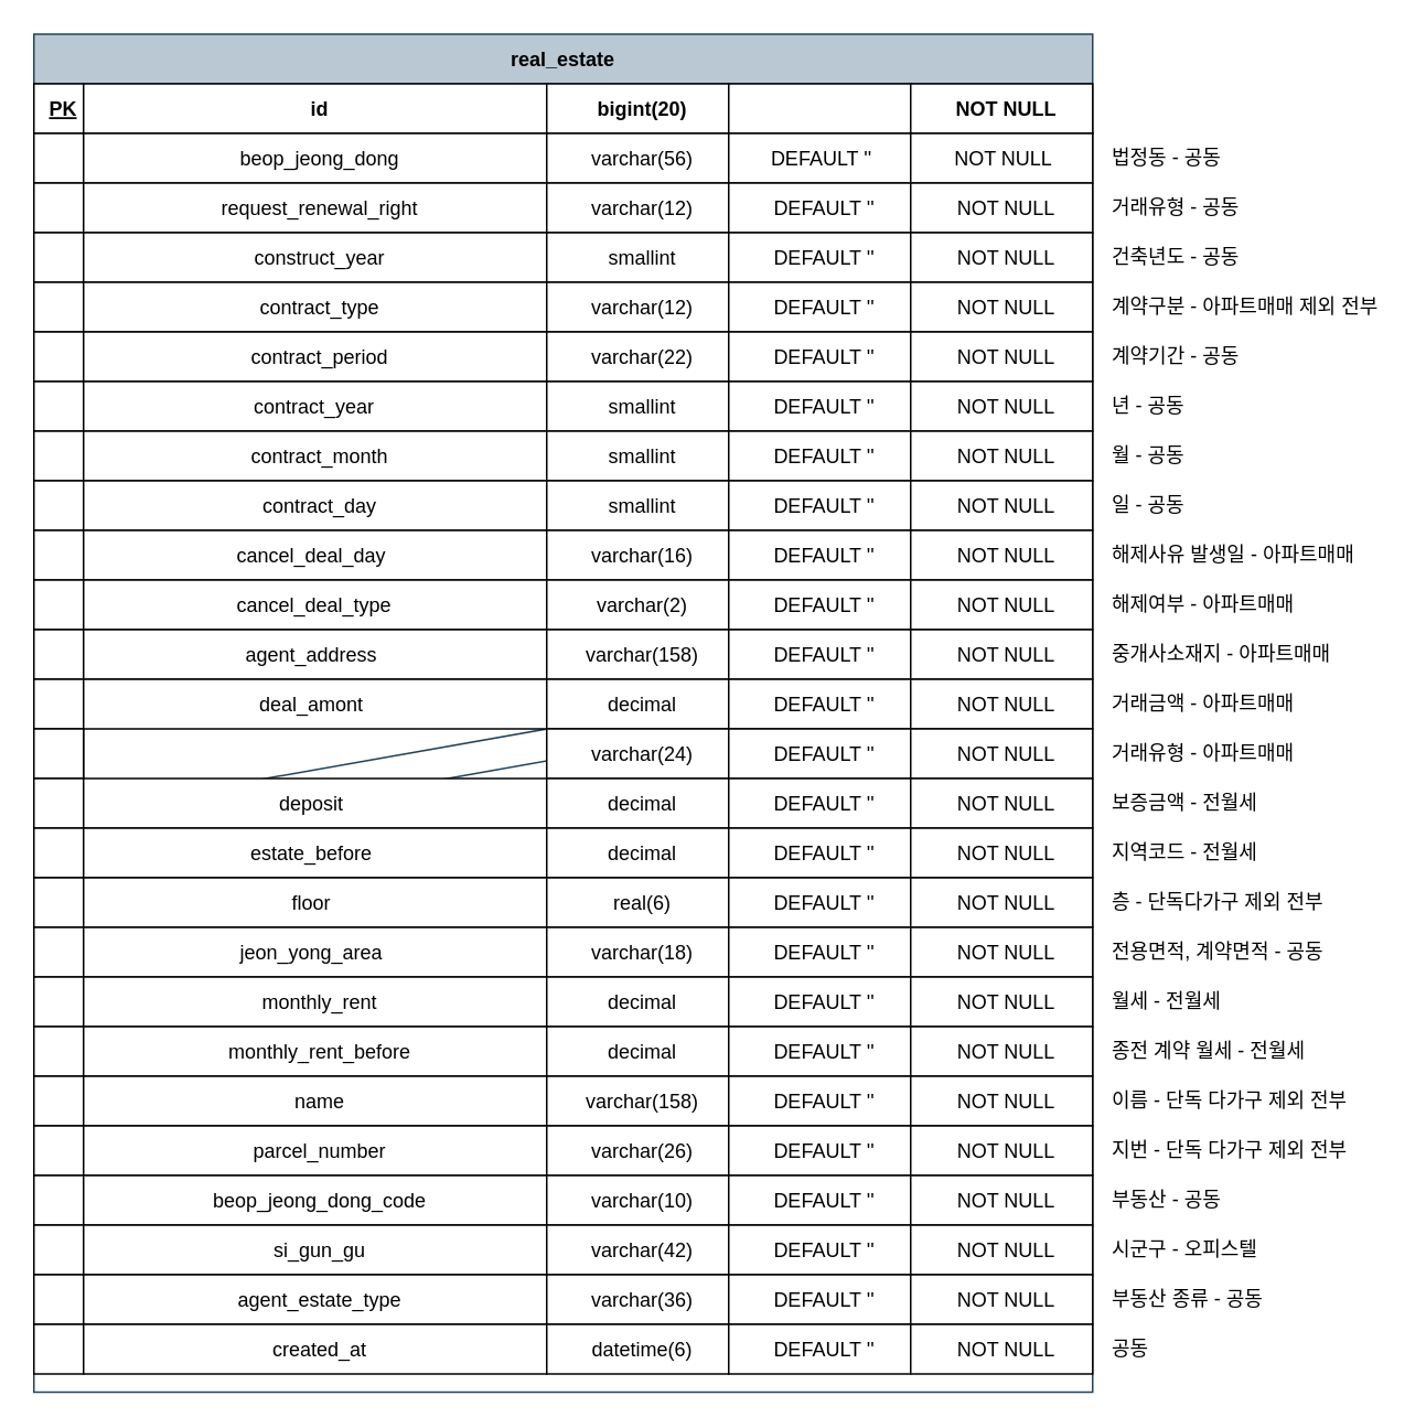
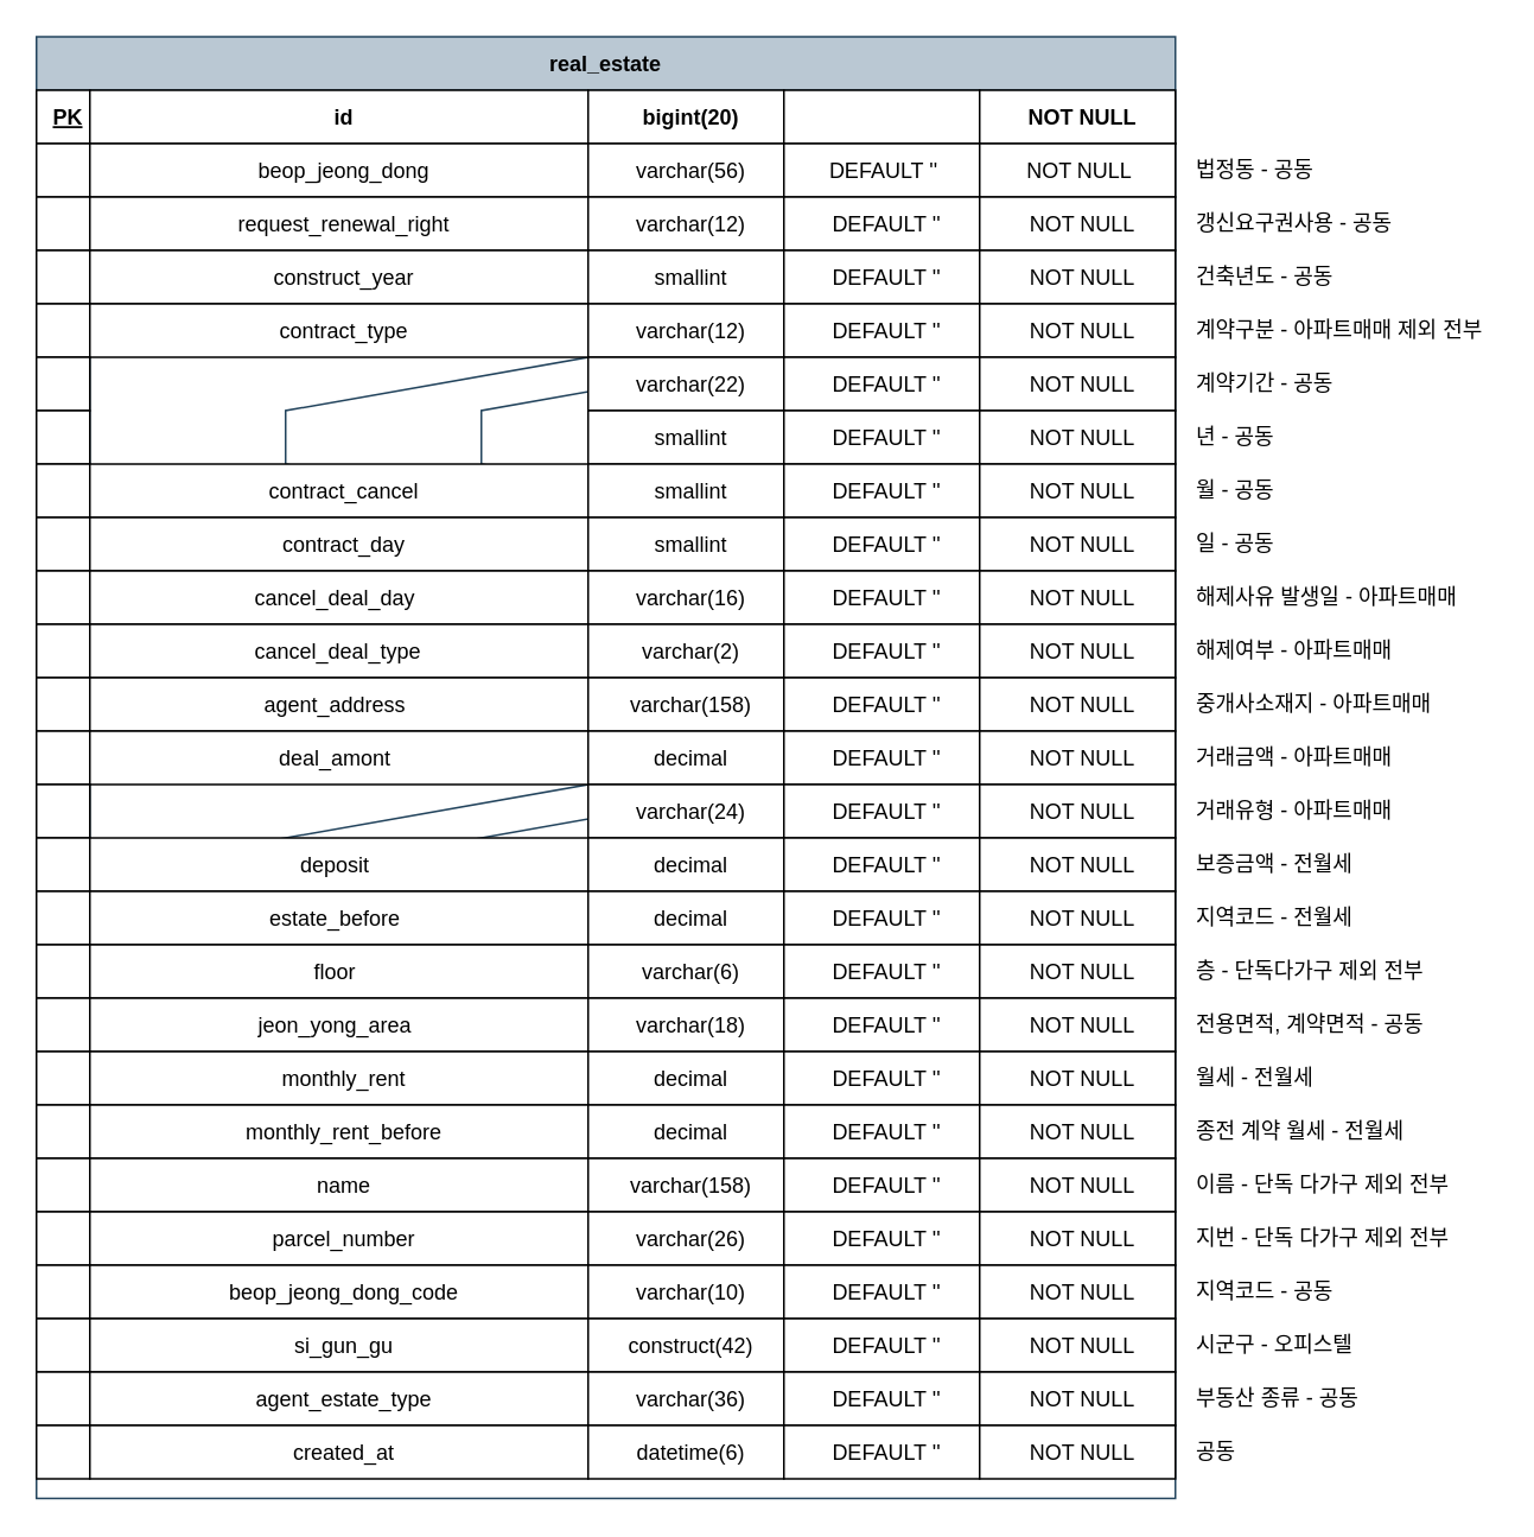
- <mxCell id="160" value="&lt;span style=&quot;text-wrap: nowrap;&quot;&gt;거래유형 - 공동&lt;/span&gt;" style="text;html=1;align=left;verticalAlign=middle;whiteSpace=wrap;rounded=0;" parent="158" vertex="1"><mxGeometry y="30" width="170" height="30" as="geometry" /></mxCell>
+ <mxCell id="160" value="&lt;span style=&quot;text-wrap: nowrap;&quot;&gt;갱신요구권사용 - 공동&lt;/span&gt;" style="text;html=1;align=left;verticalAlign=middle;whiteSpace=wrap;rounded=0;" parent="158" vertex="1"><mxGeometry y="30" width="170" height="30" as="geometry" /></mxCell>
- <mxCell id="35" value="contract_period" style="shape=partialRectangle;overflow=hidden;connectable=0;top=1;left=1;bottom=1;right=1;align=center;spacingLeft=6;shadow=0;strokeWidth=1;verticalAlign=middle;fontFamily=Helvetica;fontSize=12;fontStyle=0;" parent="33" vertex="1"><mxGeometry x="30" width="280" height="30" as="geometry"><mxRectangle width="280" height="30" as="alternateBounds" /></mxGeometry></mxCell>
- <mxCell id="41" value="contract_year  " style="shape=partialRectangle;overflow=hidden;connectable=0;top=1;left=1;bottom=1;right=1;align=center;spacingLeft=6;shadow=0;strokeWidth=1;verticalAlign=middle;fontFamily=Helvetica;fontSize=12;fontStyle=0;" parent="39" vertex="1"><mxGeometry x="30" width="280" height="30" as="geometry"><mxRectangle width="280" height="30" as="alternateBounds" /></mxGeometry></mxCell>
- <mxCell id="47" value="contract_month" style="shape=partialRectangle;overflow=hidden;connectable=0;top=1;left=1;bottom=1;right=1;align=center;spacingLeft=6;shadow=0;strokeWidth=1;verticalAlign=middle;fontFamily=Helvetica;fontSize=12;fontStyle=0;" parent="45" vertex="1"><mxGeometry x="30" width="280" height="30" as="geometry"><mxRectangle width="280" height="30" as="alternateBounds" /></mxGeometry></mxCell>
+ <mxCell id="47" value="contract_cancel" style="shape=partialRectangle;overflow=hidden;connectable=0;top=1;left=1;bottom=1;right=1;align=center;spacingLeft=6;shadow=0;strokeWidth=1;verticalAlign=middle;fontFamily=Helvetica;fontSize=12;fontStyle=0;" parent="45" vertex="1"><mxGeometry x="30" width="280" height="30" as="geometry"><mxRectangle width="280" height="30" as="alternateBounds" /></mxGeometry></mxCell>
- <mxCell id="101" value="real(6)" style="shape=partialRectangle;overflow=hidden;connectable=0;top=1;left=1;bottom=1;right=1;align=center;spacingLeft=6;" parent="98" vertex="1"><mxGeometry x="310" width="110" height="30" as="geometry"><mxRectangle width="110" height="30" as="alternateBounds" /></mxGeometry></mxCell>
+ <mxCell id="101" value="varchar(6)" style="shape=partialRectangle;overflow=hidden;connectable=0;top=1;left=1;bottom=1;right=1;align=center;spacingLeft=6;" parent="98" vertex="1"><mxGeometry x="310" width="110" height="30" as="geometry"><mxRectangle width="110" height="30" as="alternateBounds" /></mxGeometry></mxCell>
- <mxCell id="180" value="&lt;span style=&quot;text-wrap: nowrap;&quot;&gt;부동산 - 공동&lt;/span&gt;" style="text;html=1;align=left;verticalAlign=middle;whiteSpace=wrap;rounded=0;" parent="158" vertex="1"><mxGeometry y="630" width="170" height="30" as="geometry" /></mxCell>
+ <mxCell id="180" value="&lt;span style=&quot;text-wrap: nowrap;&quot;&gt;지역코드 - 공동&lt;/span&gt;" style="text;html=1;align=left;verticalAlign=middle;whiteSpace=wrap;rounded=0;" parent="158" vertex="1"><mxGeometry y="630" width="170" height="30" as="geometry" /></mxCell>
- <mxCell id="143" value="varchar(42)" style="shape=partialRectangle;overflow=hidden;connectable=0;top=1;left=1;bottom=1;right=1;align=center;spacingLeft=6;" parent="140" vertex="1"><mxGeometry x="310" width="110" height="30" as="geometry"><mxRectangle width="110" height="30" as="alternateBounds" /></mxGeometry></mxCell>
+ <mxCell id="143" value="construct(42)" style="shape=partialRectangle;overflow=hidden;connectable=0;top=1;left=1;bottom=1;right=1;align=center;spacingLeft=6;" parent="140" vertex="1"><mxGeometry x="310" width="110" height="30" as="geometry"><mxRectangle width="110" height="30" as="alternateBounds" /></mxGeometry></mxCell>
